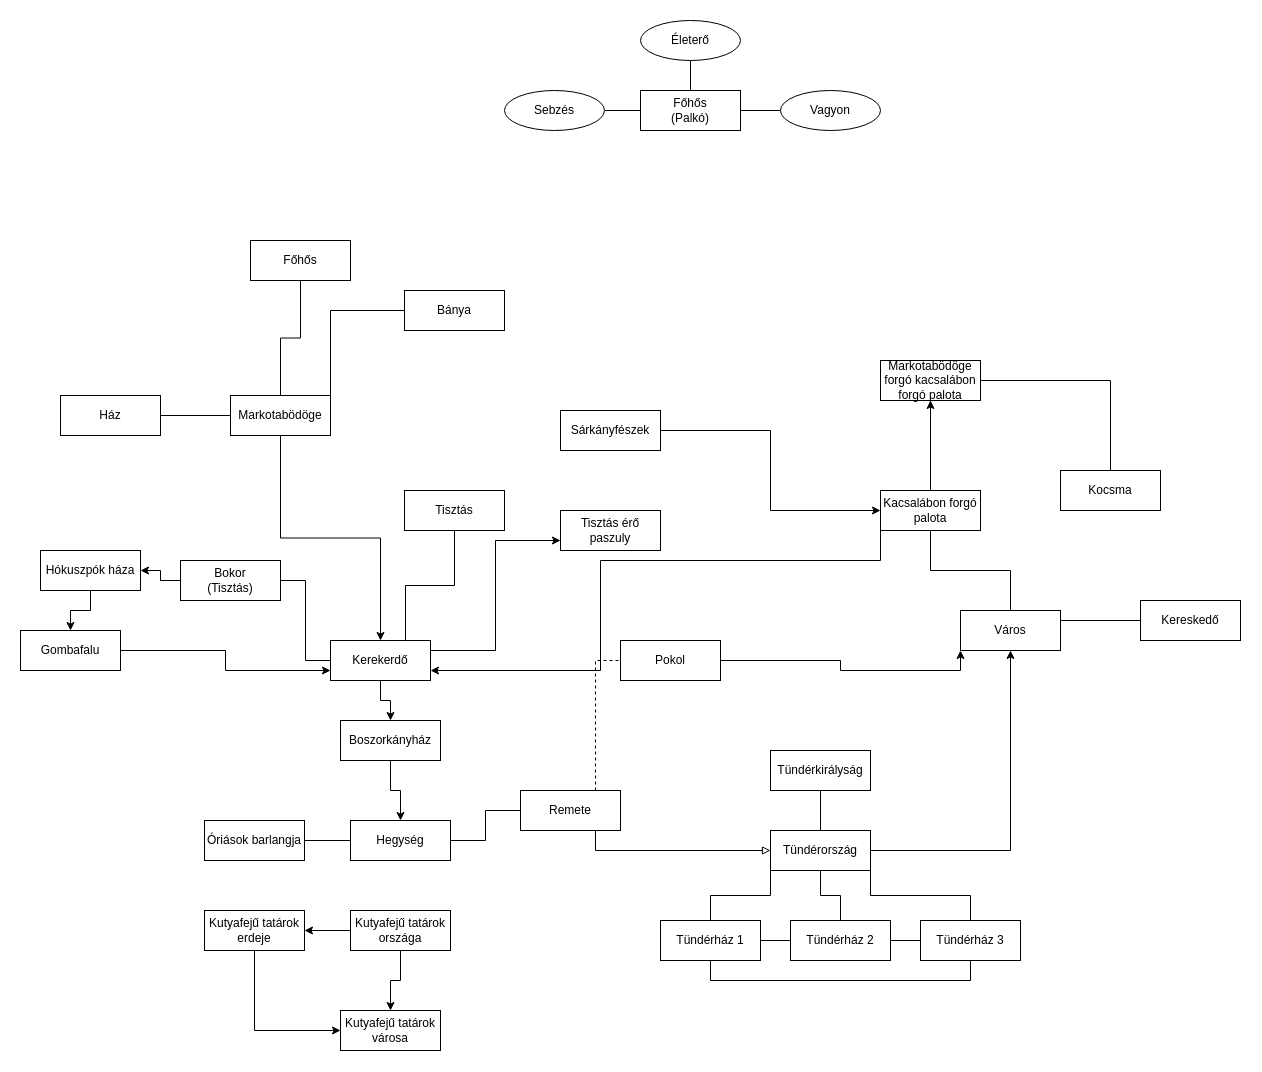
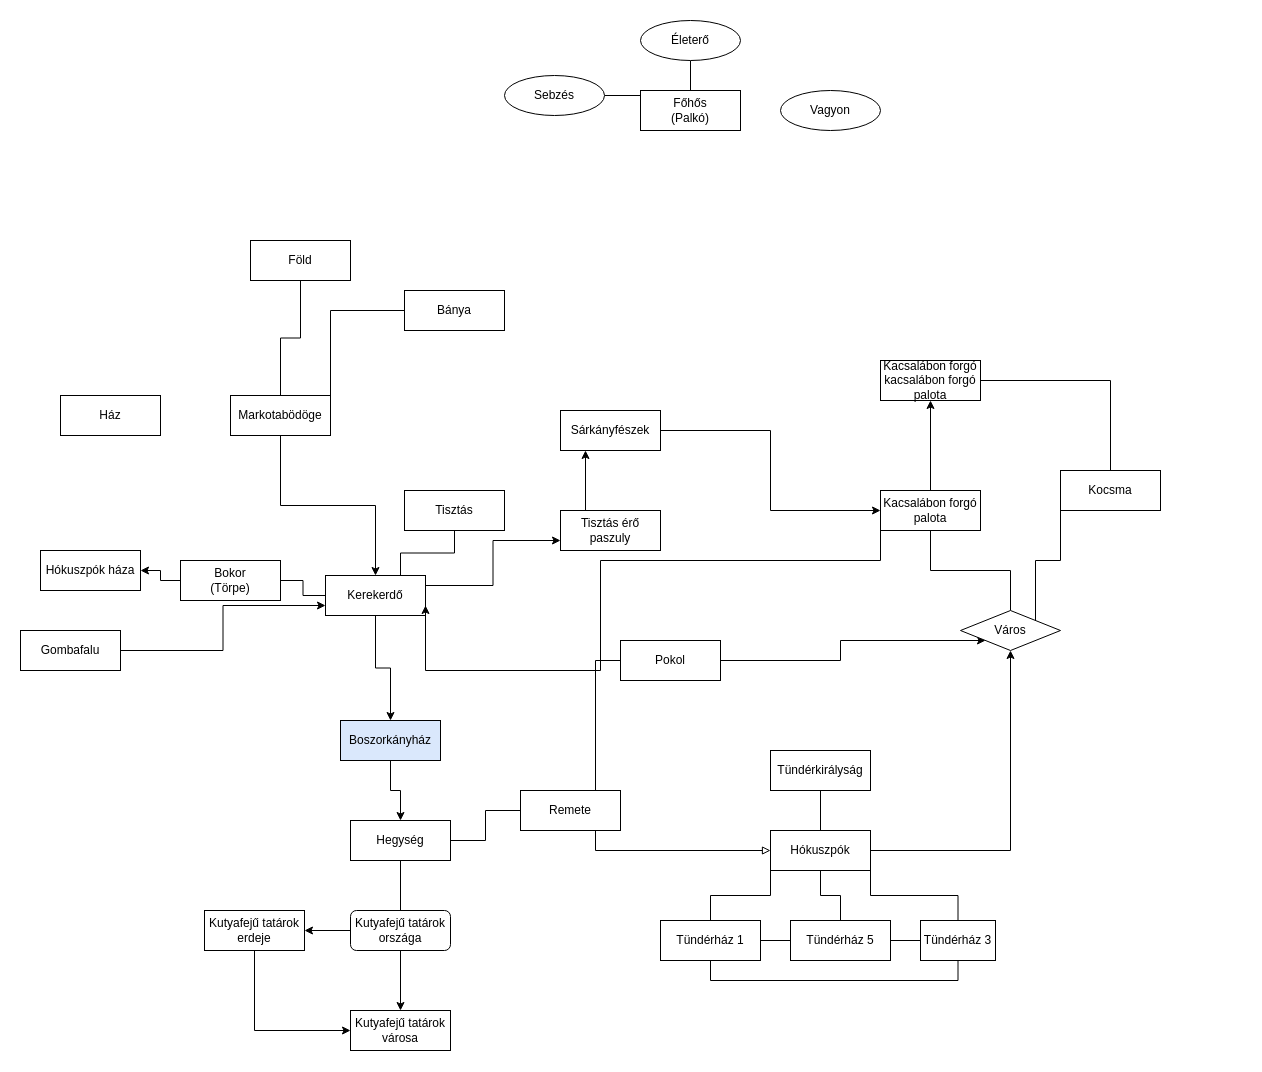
- <mxCell id="7" value="Sebzés" style="ellipse;whiteSpace=wrap;html=1;align=center;" parent="1" vertex="1"><mxGeometry x="504" y="90" width="100" height="40" as="geometry" /></mxCell>
+ <mxCell id="7" value="Sebzés" style="ellipse;whiteSpace=wrap;html=1;align=center;" parent="1" vertex="1"><mxGeometry x="504" y="75" width="100" height="40" as="geometry" /></mxCell>
- <mxCell id="2" style="edgeStyle=orthogonalEdgeStyle;rounded=0;orthogonalLoop=1;jettySize=auto;html=1;exitX=1;exitY=0.5;exitDx=0;exitDy=0;entryX=0;entryY=0.5;entryDx=0;entryDy=0;endArrow=none;endFill=0;" parent="1" source="4" target="8" edge="1"><mxGeometry relative="1" as="geometry" /></mxCell>
- <mxCell id="15" value="Főhős" style="whiteSpace=wrap;html=1;align=center;" parent="1" vertex="1"><mxGeometry x="250" y="240" width="100" height="40" as="geometry" /></mxCell>
+ <mxCell id="15" value="Föld" style="whiteSpace=wrap;html=1;align=center;" parent="1" vertex="1"><mxGeometry x="250" y="240" width="100" height="40" as="geometry" /></mxCell>
- <mxCell id="71" value="Markotabödöge forgó kacsalábon forgó palota" style="whiteSpace=wrap;html=1;align=center;" parent="1" vertex="1"><mxGeometry x="880" y="360" width="100" height="40" as="geometry" /></mxCell>
+ <mxCell id="71" value="Kacsalábon forgó kacsalábon forgó palota" style="whiteSpace=wrap;html=1;align=center;" parent="1" vertex="1"><mxGeometry x="880" y="360" width="100" height="40" as="geometry" /></mxCell>
- <mxCell id="9" style="edgeStyle=orthogonalEdgeStyle;rounded=0;orthogonalLoop=1;jettySize=auto;html=1;exitX=1;exitY=0.5;exitDx=0;exitDy=0;endArrow=none;endFill=0;" parent="1" source="10" target="14" edge="1"><mxGeometry relative="1" as="geometry" /></mxCell>
+ <mxCell id="24" style="edgeStyle=orthogonalEdgeStyle;rounded=0;orthogonalLoop=1;jettySize=auto;html=1;exitX=0.25;exitY=0;exitDx=0;exitDy=0;entryX=0.25;entryY=1;entryDx=0;entryDy=0;" parent="1" source="25" target="27" edge="1"><mxGeometry relative="1" as="geometry" /></mxCell>
+ <mxCell id="60" style="edgeStyle=orthogonalEdgeStyle;rounded=0;orthogonalLoop=1;jettySize=auto;html=1;exitX=1;exitY=0;exitDx=0;exitDy=0;entryX=0;entryY=1;entryDx=0;entryDy=0;endArrow=none;endFill=0;" edge="1" parent="1" source="61" target="62"><mxGeometry relative="1" as="geometry" /></mxCell>
- <mxCell id="23" value="Bokor&lt;br&gt;(Tisztás)" style="whiteSpace=wrap;html=1;align=center;" parent="1" vertex="1"><mxGeometry x="180" y="560" width="100" height="40" as="geometry" /></mxCell>
+ <mxCell id="23" value="Bokor&lt;br&gt;(Törpe)" style="whiteSpace=wrap;html=1;align=center;" parent="1" vertex="1"><mxGeometry x="180" y="560" width="100" height="40" as="geometry" /></mxCell>
- <mxCell id="37" style="edgeStyle=orthogonalEdgeStyle;rounded=0;orthogonalLoop=1;jettySize=auto;html=1;exitX=0.5;exitY=1;exitDx=0;exitDy=0;entryX=0.5;entryY=0;entryDx=0;entryDy=0;" parent="1" source="38" target="36" edge="1"><mxGeometry relative="1" as="geometry" /></mxCell>
- <mxCell id="59" style="edgeStyle=orthogonalEdgeStyle;rounded=0;orthogonalLoop=1;jettySize=auto;html=1;exitX=1;exitY=0.25;exitDx=0;exitDy=0;entryX=0;entryY=0.5;entryDx=0;entryDy=0;endArrow=none;endFill=0;" parent="1" source="61" target="63" edge="1"><mxGeometry relative="1" as="geometry" /></mxCell>
- <mxCell id="63" value="Kereskedő" style="whiteSpace=wrap;html=1;align=center;" parent="1" vertex="1"><mxGeometry x="1140" y="600" width="100" height="40" as="geometry" /></mxCell>
- <mxCell id="61" value="Város" style="whiteSpace=wrap;html=1;align=center;" parent="1" vertex="1"><mxGeometry x="960" y="610" width="100" height="40" as="geometry" /></mxCell>
+ <mxCell id="61" value="Város" style="rhombus;whiteSpace=wrap;html=1;align=center;" parent="1" vertex="1"><mxGeometry x="960" y="610" width="100" height="40" as="geometry" /></mxCell>
- <mxCell id="20" value="Kerekerdő" style="whiteSpace=wrap;html=1;align=center;" parent="1" vertex="1"><mxGeometry x="330" y="640" width="100" height="40" as="geometry" /></mxCell>
+ <mxCell id="20" value="Kerekerdő" style="whiteSpace=wrap;html=1;align=center;" parent="1" vertex="1"><mxGeometry x="325" y="575" width="100" height="40" as="geometry" /></mxCell>
- <mxCell id="40" style="edgeStyle=orthogonalEdgeStyle;rounded=0;orthogonalLoop=1;jettySize=auto;html=1;exitX=0.75;exitY=0;exitDx=0;exitDy=0;entryX=0;entryY=0.5;entryDx=0;entryDy=0;endArrow=none;endFill=0;dashed=1;" parent="1" source="42" target="44" edge="1"><mxGeometry relative="1" as="geometry" /></mxCell>
+ <mxCell id="40" style="edgeStyle=orthogonalEdgeStyle;rounded=0;orthogonalLoop=1;jettySize=auto;html=1;exitX=0.75;exitY=0;exitDx=0;exitDy=0;entryX=0;entryY=0.5;entryDx=0;entryDy=0;endArrow=none;endFill=0;" parent="1" source="42" target="44" edge="1"><mxGeometry relative="1" as="geometry" /></mxCell>
- <mxCell id="32" value="Boszorkányház" style="whiteSpace=wrap;html=1;align=center;" parent="1" vertex="1"><mxGeometry x="340" y="720" width="100" height="40" as="geometry" /></mxCell>
+ <mxCell id="32" value="Boszorkányház" style="whiteSpace=wrap;html=1;align=center;fillColor=#dae8fc;" parent="1" vertex="1"><mxGeometry x="340" y="720" width="100" height="40" as="geometry" /></mxCell>
- <mxCell id="34" value="Óriások barlangja" style="whiteSpace=wrap;html=1;align=center;" parent="1" vertex="1"><mxGeometry x="204" y="820" width="100" height="40" as="geometry" /></mxCell>
- <mxCell id="33" style="edgeStyle=orthogonalEdgeStyle;rounded=0;orthogonalLoop=1;jettySize=auto;html=1;exitX=1;exitY=0.5;exitDx=0;exitDy=0;endArrow=none;endFill=0;" parent="1" source="34" target="30" edge="1"><mxGeometry relative="1" as="geometry" /></mxCell>
- <mxCell id="46" value="Tündérország" style="whiteSpace=wrap;html=1;align=center;" parent="1" vertex="1"><mxGeometry x="770" y="830" width="100" height="40" as="geometry" /></mxCell>
+ <mxCell id="46" value="Hókuszpók" style="whiteSpace=wrap;html=1;align=center;" parent="1" vertex="1"><mxGeometry x="770" y="830" width="100" height="40" as="geometry" /></mxCell>
+ <mxCell id="29" style="edgeStyle=orthogonalEdgeStyle;rounded=0;orthogonalLoop=1;jettySize=auto;html=1;exitX=0.5;exitY=1;exitDx=0;exitDy=0;entryX=0.5;entryY=0;entryDx=0;entryDy=0;endArrow=none;endFill=0;" parent="1" source="30" target="69" edge="1"><mxGeometry relative="1" as="geometry" /></mxCell>
- <mxCell id="69" value="Kutyafejű tatárok országa" style="whiteSpace=wrap;html=1;align=center;" parent="1" vertex="1"><mxGeometry x="350" y="910" width="100" height="40" as="geometry" /></mxCell>
+ <mxCell id="69" value="Kutyafejű tatárok országa" style="whiteSpace=wrap;html=1;align=center;rounded=1;" parent="1" vertex="1"><mxGeometry x="350" y="910" width="100" height="40" as="geometry" /></mxCell>
- <mxCell id="53" value="Tündérház 2" style="whiteSpace=wrap;html=1;align=center;" parent="1" vertex="1"><mxGeometry x="790" y="920" width="100" height="40" as="geometry" /></mxCell>
+ <mxCell id="53" value="Tündérház 5" style="whiteSpace=wrap;html=1;align=center;" parent="1" vertex="1"><mxGeometry x="790" y="920" width="100" height="40" as="geometry" /></mxCell>
- <mxCell id="55" value="Tündérház 3" style="whiteSpace=wrap;html=1;align=center;" parent="1" vertex="1"><mxGeometry x="920" y="920" width="100" height="40" as="geometry" /></mxCell>
+ <mxCell id="55" value="Tündérház 3" style="whiteSpace=wrap;html=1;align=center;" parent="1" vertex="1"><mxGeometry x="920" y="920" width="75" height="40" as="geometry" /></mxCell>
- <mxCell id="74" value="Kutyafejű tatárok városa" style="whiteSpace=wrap;html=1;align=center;" parent="1" vertex="1"><mxGeometry x="340" y="1010" width="100" height="40" as="geometry" /></mxCell>
+ <mxCell id="74" value="Kutyafejű tatárok városa" style="whiteSpace=wrap;html=1;align=center;" parent="1" vertex="1"><mxGeometry x="350" y="1010" width="100" height="40" as="geometry" /></mxCell>
